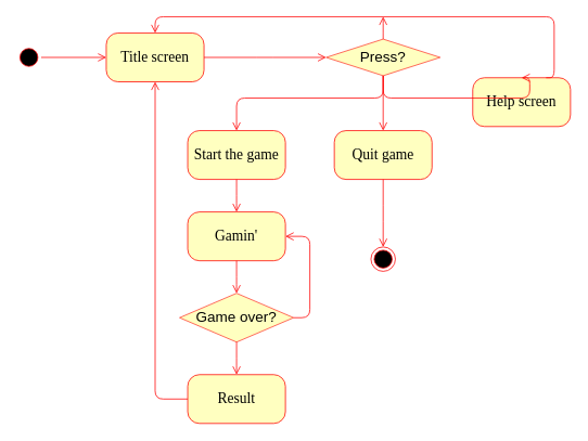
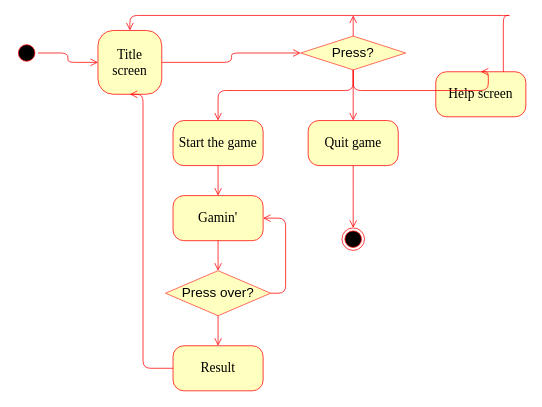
- <mxCell id="4" value="Title screen" style="rounded=1;whiteSpace=wrap;html=1;arcSize=24;fillColor=#ffffc0;strokeColor=#ff0000;shadow=0;comic=0;labelBackgroundColor=none;fontFamily=Verdana;fontSize=18;fontColor=#000000;align=center;" vertex="1" parent="1"><mxGeometry x="130" y="40" width="120" height="60" as="geometry" /></mxCell>
+ <mxCell id="4" value="Title screen" style="rounded=1;whiteSpace=wrap;html=1;arcSize=24;fillColor=#ffffc0;strokeColor=#ff0000;shadow=0;comic=0;labelBackgroundColor=none;fontFamily=Verdana;fontSize=18;fontColor=#000000;align=center;" vertex="1" parent="1"><mxGeometry x="130" y="40" width="85" height="85" as="geometry" /></mxCell>
- <mxCell id="16" value="&lt;font style=&quot;font-size: 18px;&quot;&gt;Game over?&lt;/font&gt;" style="rhombus;whiteSpace=wrap;html=1;fillColor=#ffffc0;strokeColor=#ff3c31;" vertex="1" parent="1"><mxGeometry x="220" y="360" width="140" height="60" as="geometry" /></mxCell>
+ <mxCell id="16" value="&lt;font style=&quot;font-size: 18px;&quot;&gt;Press over?&lt;/font&gt;" style="rhombus;whiteSpace=wrap;html=1;fillColor=#ffffc0;strokeColor=#ff3c31;" vertex="1" parent="1"><mxGeometry x="220" y="360" width="140" height="60" as="geometry" /></mxCell>
